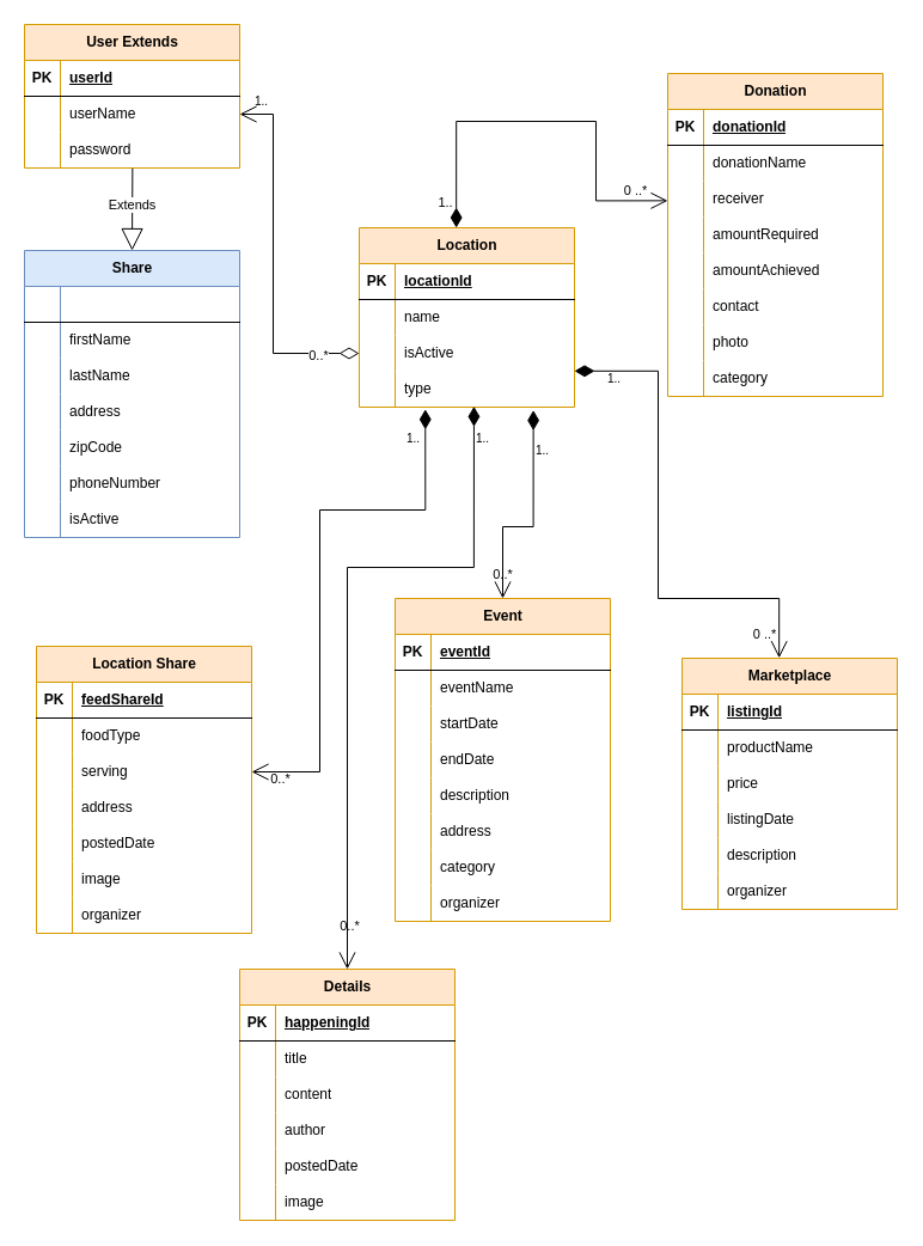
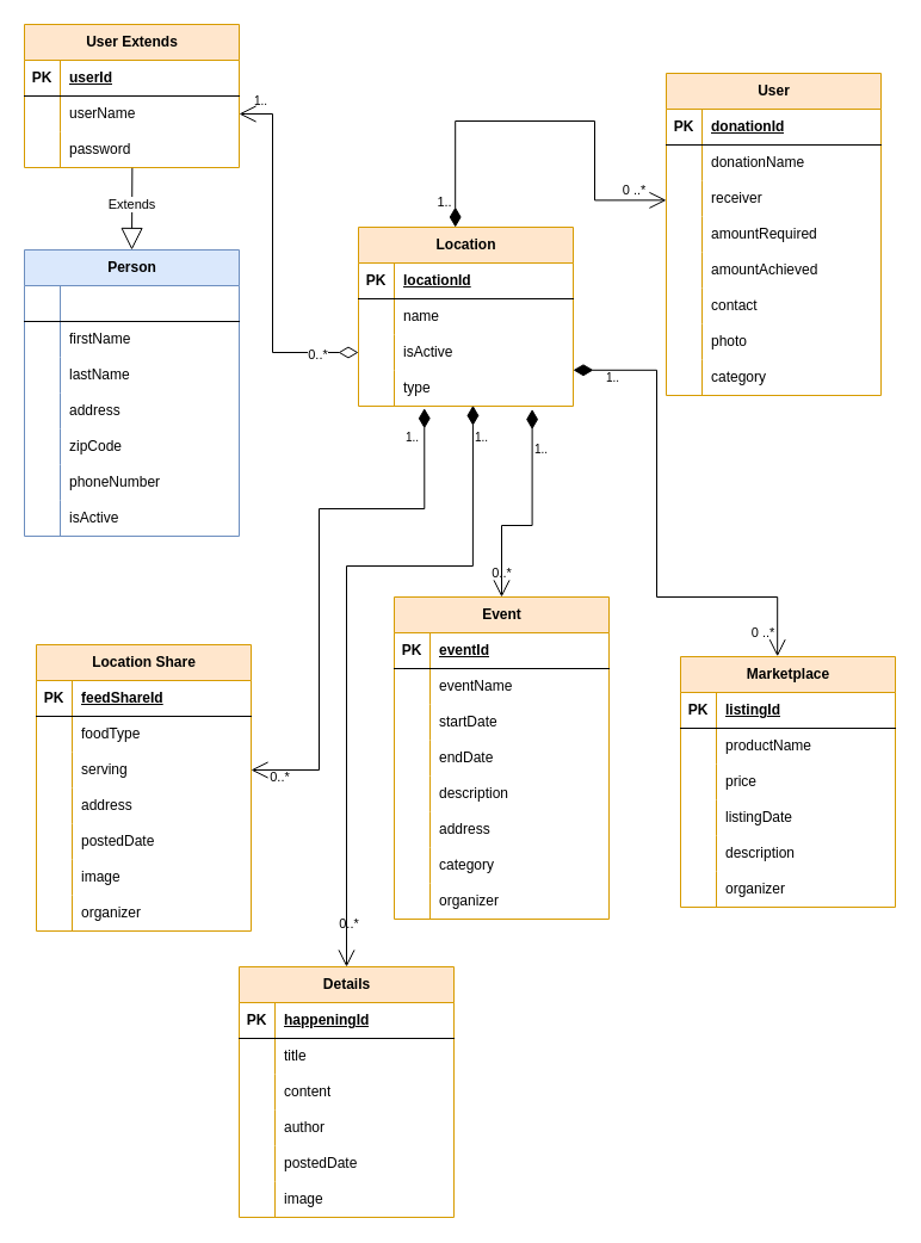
- <mxCell id="148" value="Donation" style="shape=table;startSize=30;container=1;collapsible=1;childLayout=tableLayout;fixedRows=1;rowLines=0;fontStyle=1;align=center;resizeLast=1;html=1;labelBackgroundColor=none;fillColor=#ffe6cc;strokeColor=#d79b00;" vertex="1" parent="1"><mxGeometry x="558" y="61" width="180" height="270" as="geometry" /></mxCell>
+ <mxCell id="148" value="User" style="shape=table;startSize=30;container=1;collapsible=1;childLayout=tableLayout;fixedRows=1;rowLines=0;fontStyle=1;align=center;resizeLast=1;html=1;labelBackgroundColor=none;fillColor=#ffe6cc;strokeColor=#d79b00;" vertex="1" parent="1"><mxGeometry x="558" y="61" width="180" height="270" as="geometry" /></mxCell>
- <mxCell id="15" value="Share" style="shape=table;startSize=30;container=1;collapsible=1;childLayout=tableLayout;fixedRows=1;rowLines=0;fontStyle=1;align=center;resizeLast=1;html=1;labelBackgroundColor=none;fillColor=#dae8fc;strokeColor=#6c8ebf;" vertex="1" parent="1"><mxGeometry x="20" y="209" width="180" height="240" as="geometry" /></mxCell>
+ <mxCell id="15" value="Person" style="shape=table;startSize=30;container=1;collapsible=1;childLayout=tableLayout;fixedRows=1;rowLines=0;fontStyle=1;align=center;resizeLast=1;html=1;labelBackgroundColor=none;fillColor=#dae8fc;strokeColor=#6c8ebf;" vertex="1" parent="1"><mxGeometry x="20" y="209" width="180" height="240" as="geometry" /></mxCell>
